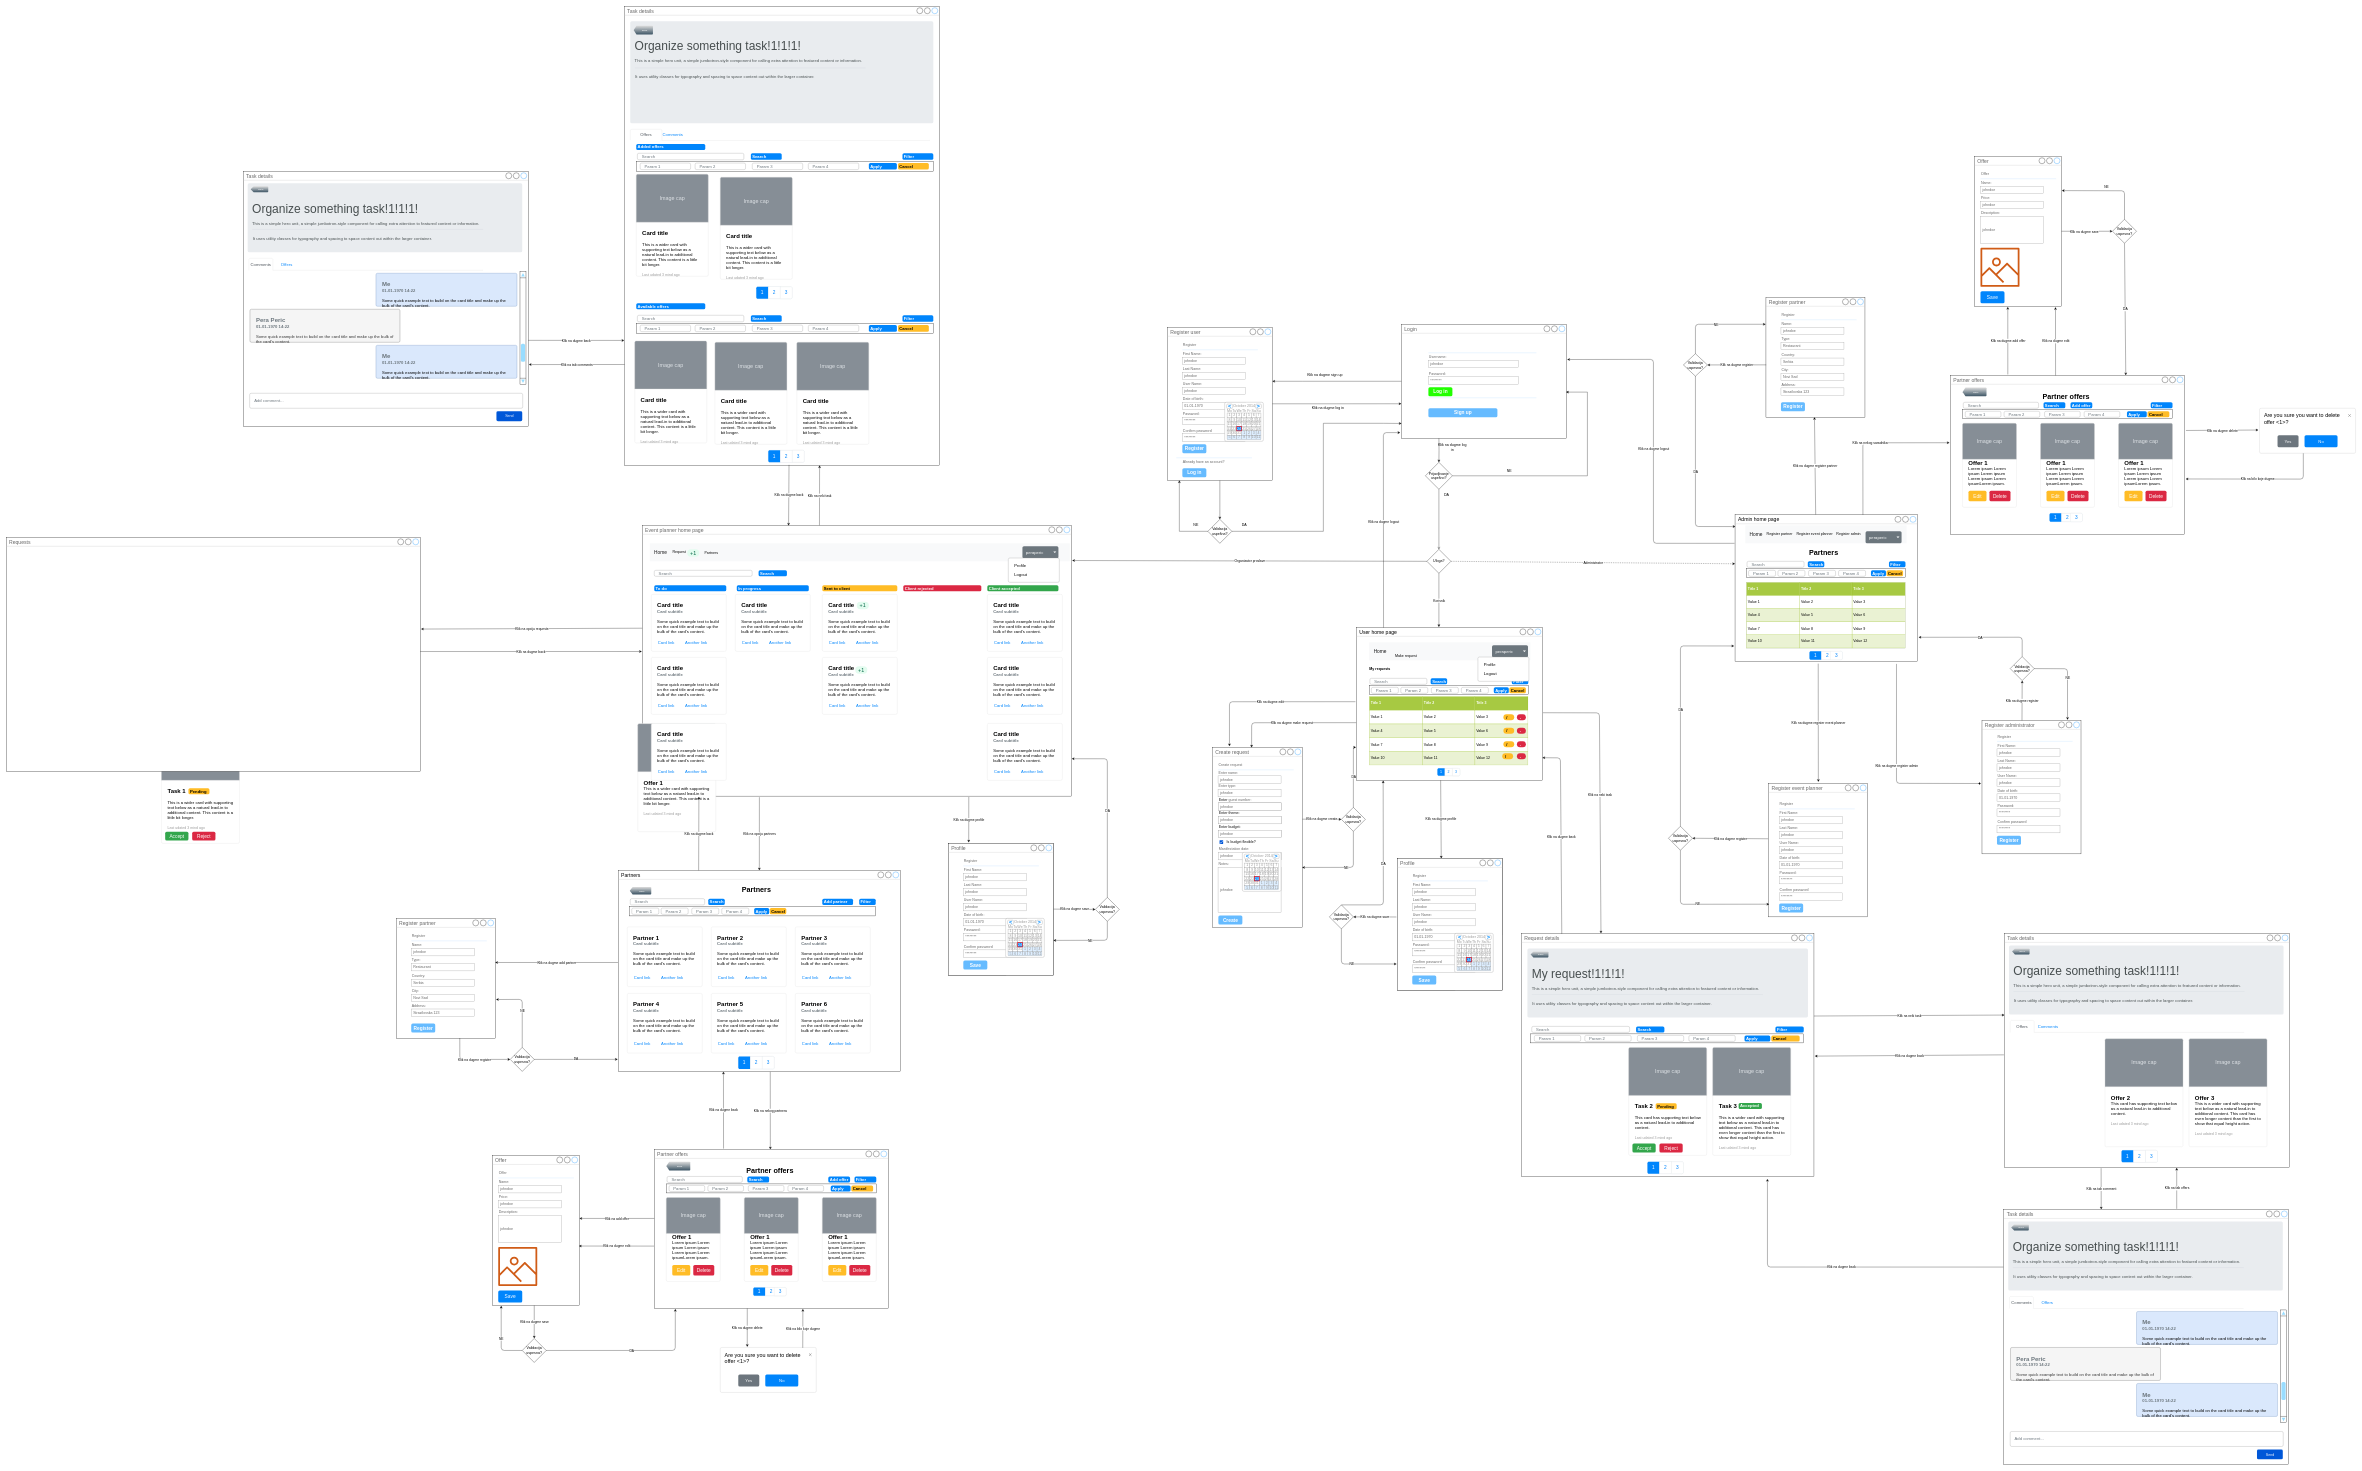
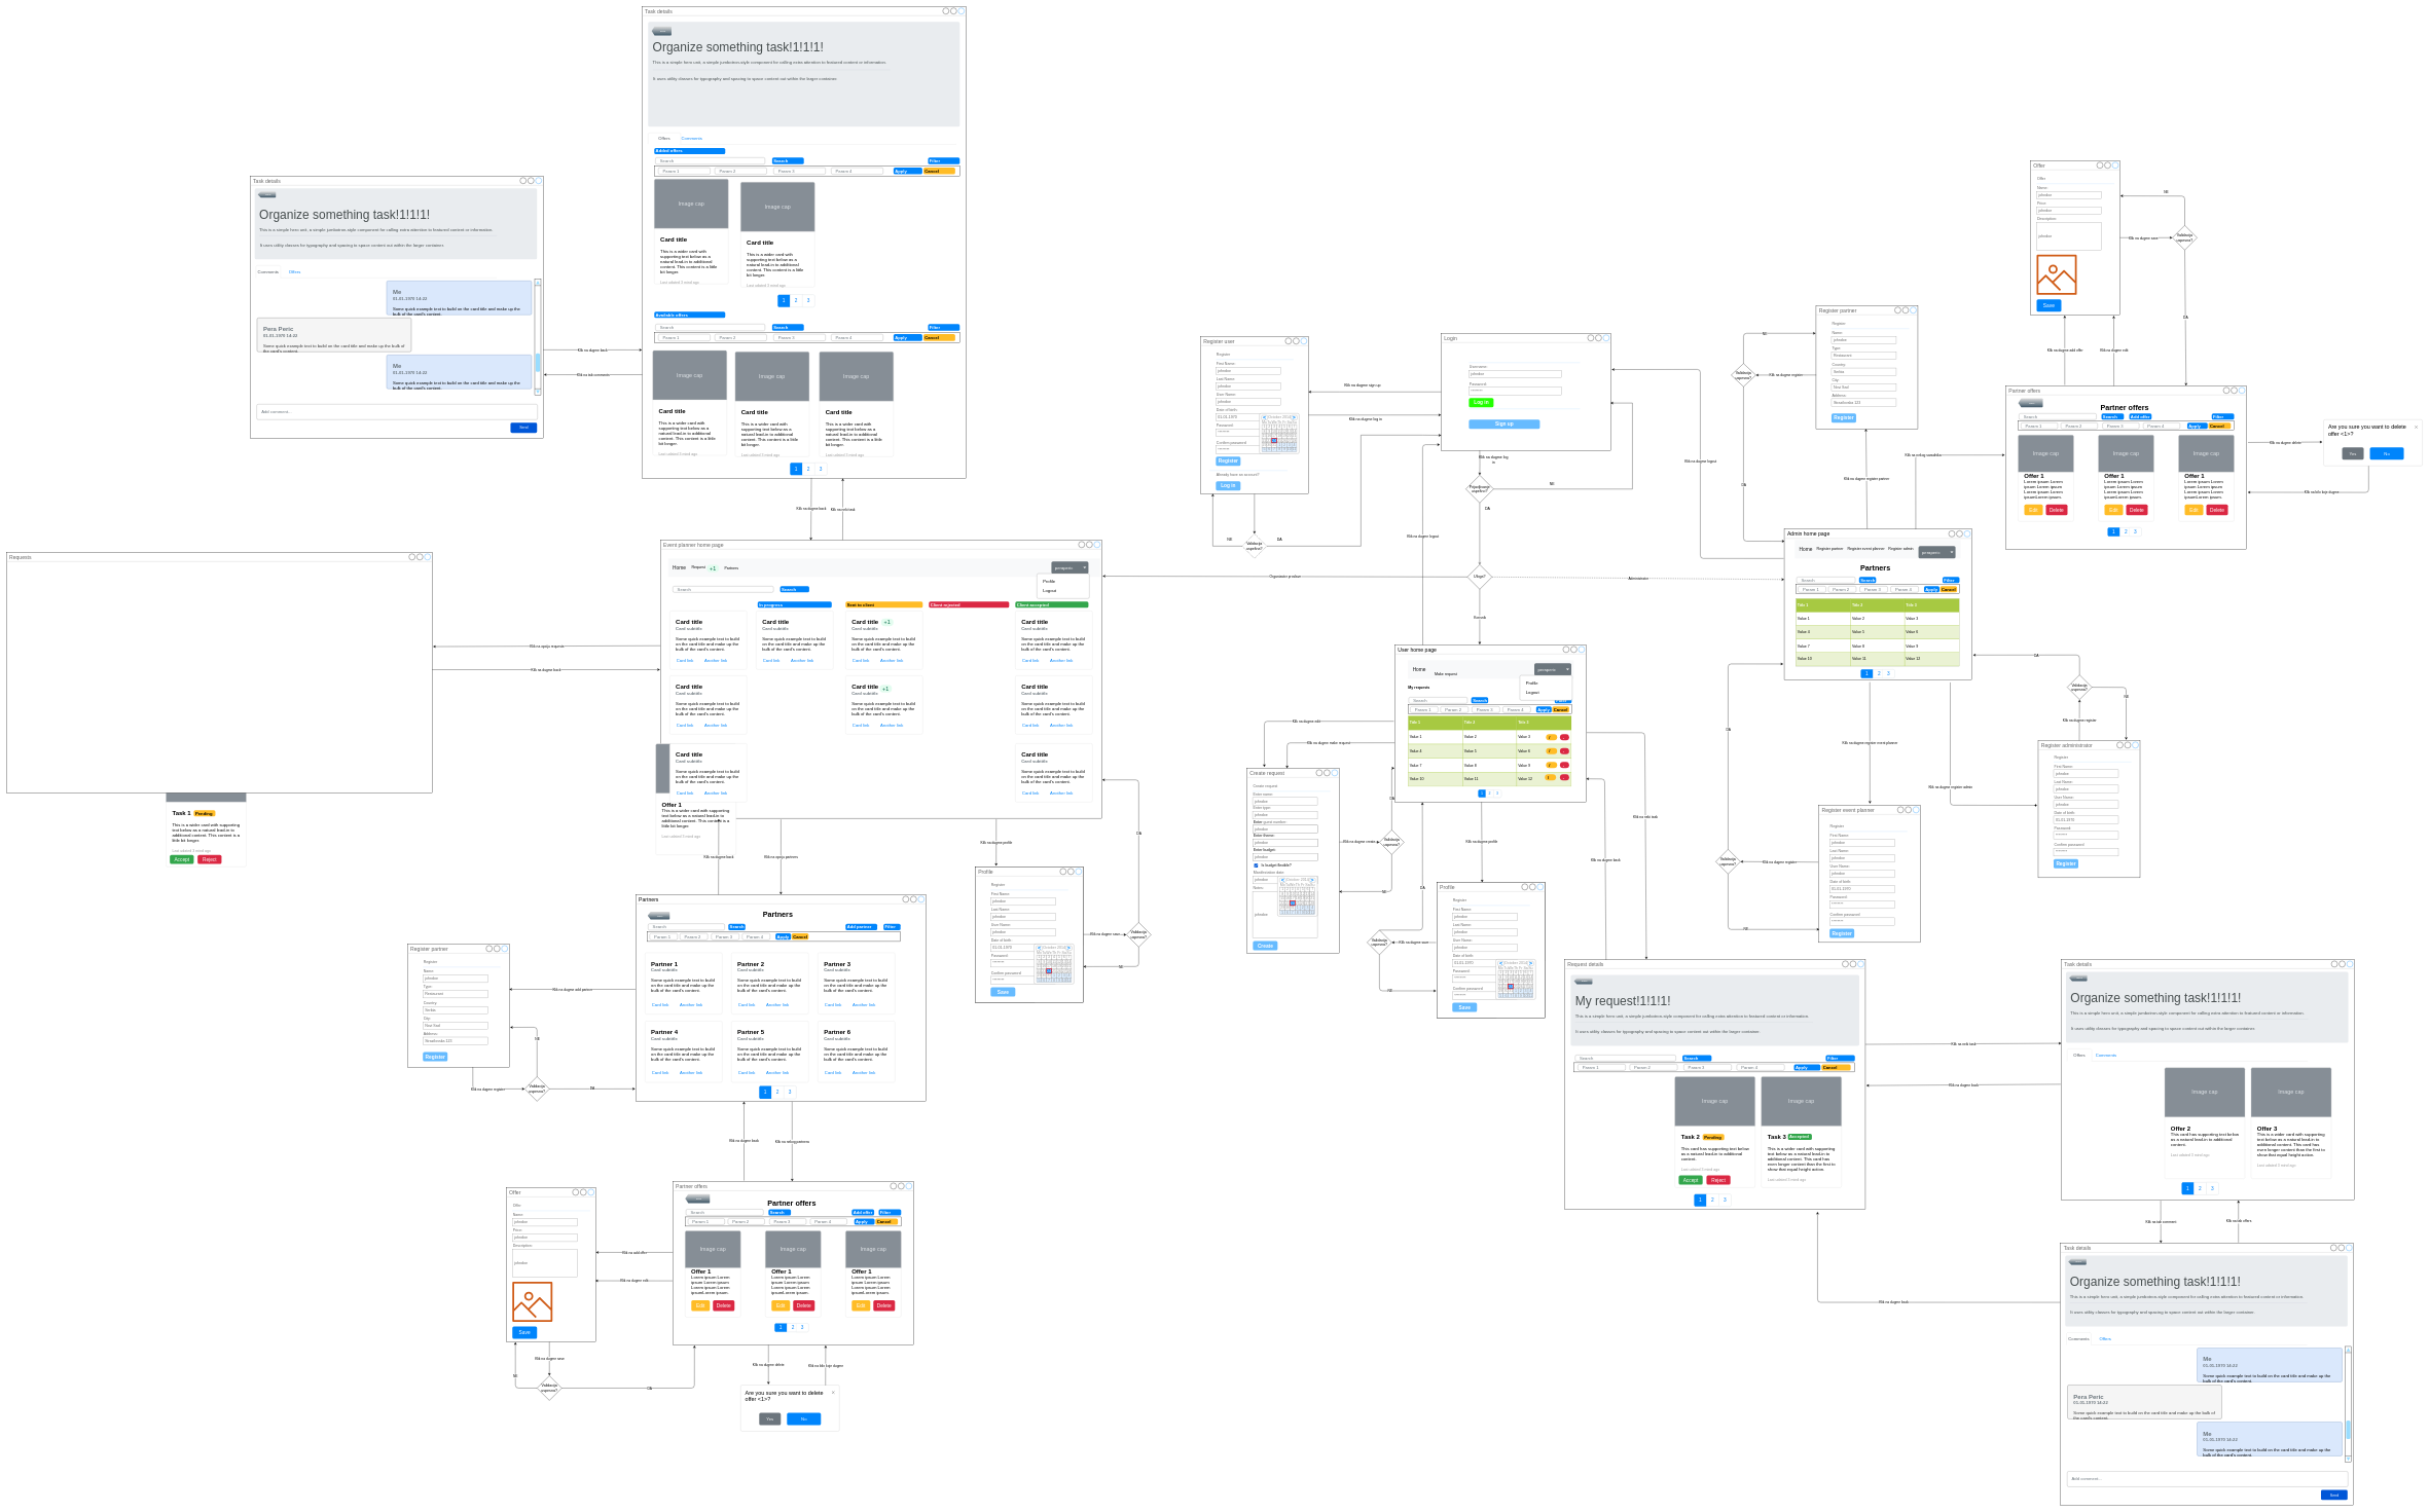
- <mxCell id="93" value="Validacija uspešna?" style="rhombus;whiteSpace=wrap;html=1;" parent="1" vertex="1"><mxGeometry x="4025" y="1730" width="80" height="80" as="geometry" /></mxCell>
+ <mxCell id="93" value="Validacija uspešna?" style="rhombus;whiteSpace=wrap;html=1;dashed=1;" parent="1" vertex="1"><mxGeometry x="4025" y="1730" width="80" height="80" as="geometry" /></mxCell>
- <mxCell id="793" value="To do" style="html=1;shadow=0;dashed=0;shape=mxgraph.bootstrap.rrect;rSize=5;strokeColor=none;strokeWidth=1;fillColor=#0085FC;fontColor=#FFFFFF;whiteSpace=wrap;align=left;verticalAlign=middle;spacingLeft=0;fontStyle=1;fontSize=14;spacing=5;" parent="1" vertex="1"><mxGeometry x="2180" y="1950" width="240" height="20" as="geometry" /></mxCell>
